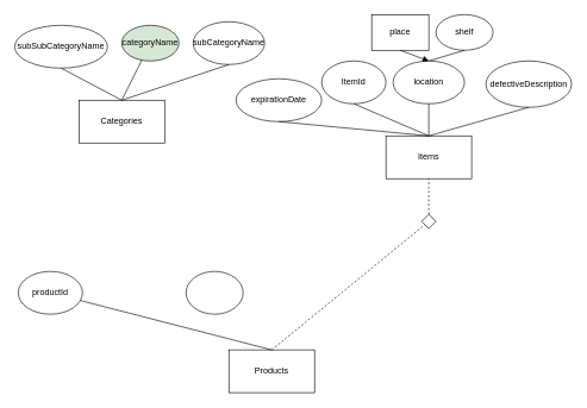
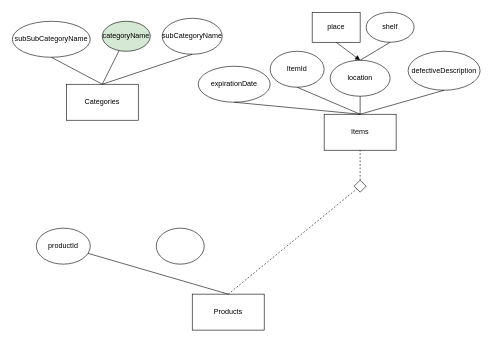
- <mxCell id="13" value="location" style="ellipse;whiteSpace=wrap;html=1;" vertex="1" parent="1"><mxGeometry x="550" y="85" width="100" height="60" as="geometry" /></mxCell>
+ <mxCell id="13" value="location" style="ellipse;whiteSpace=wrap;html=1;" vertex="1" parent="1"><mxGeometry x="550" y="100" width="100" height="60" as="geometry" /></mxCell>
- <mxCell id="12" value="productId" style="ellipse;whiteSpace=wrap;html=1;" vertex="1" parent="1"><mxGeometry x="25" y="380" width="90" height="60" as="geometry" /></mxCell>
+ <mxCell id="12" value="productId" style="ellipse;whiteSpace=wrap;html=1;" vertex="1" parent="1"><mxGeometry x="60" y="380" width="90" height="60" as="geometry" /></mxCell>
